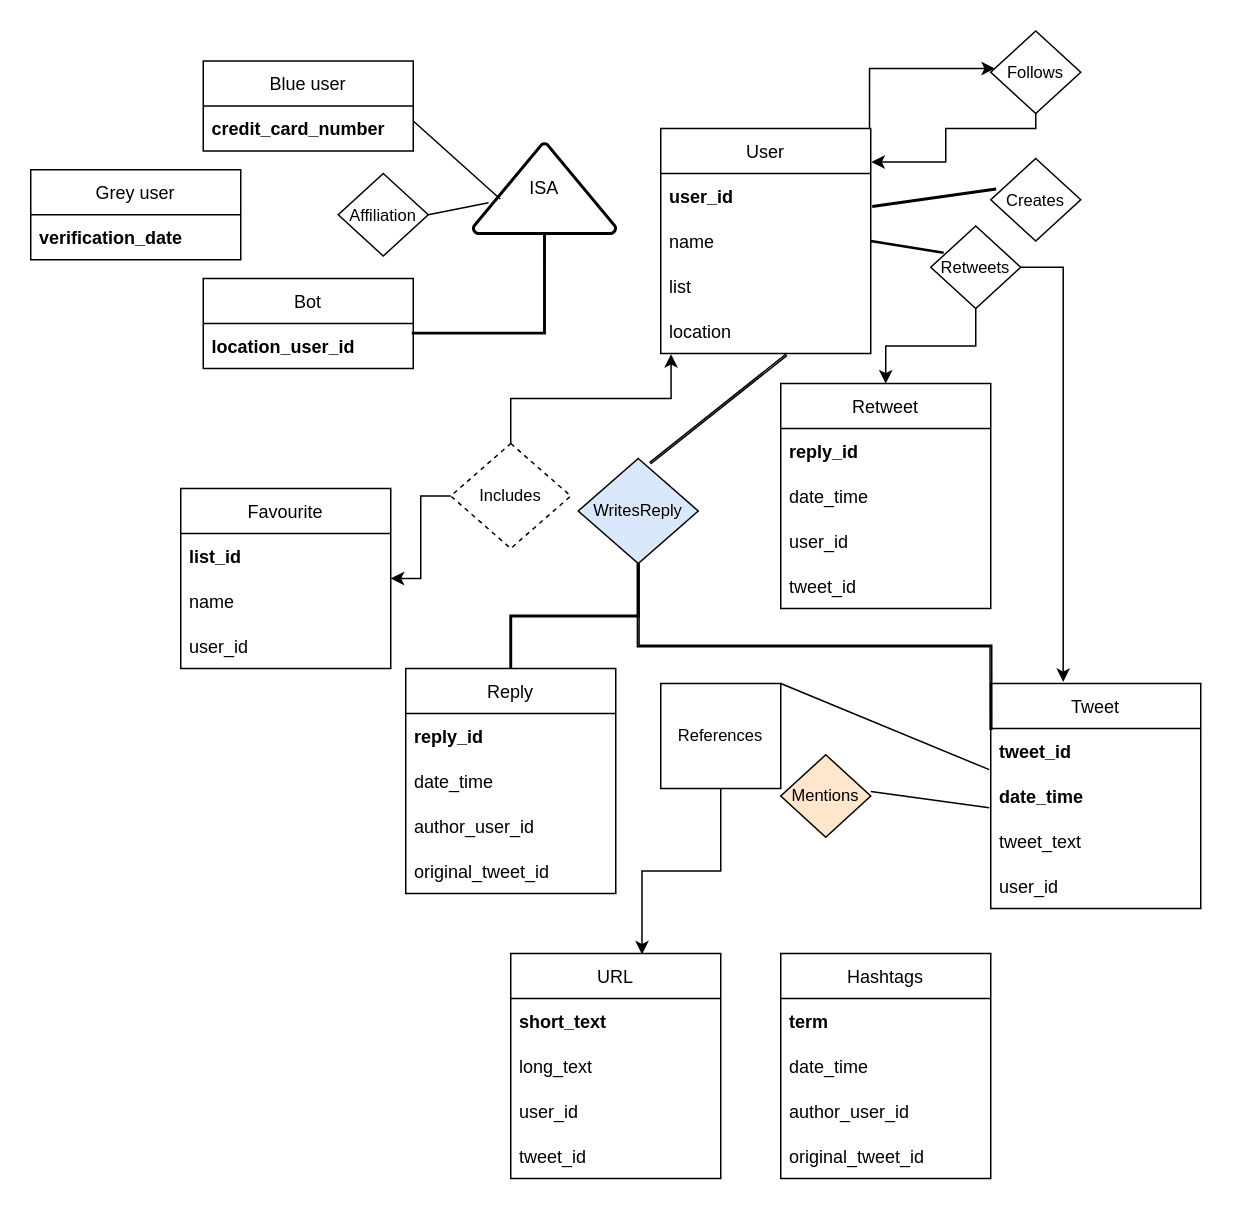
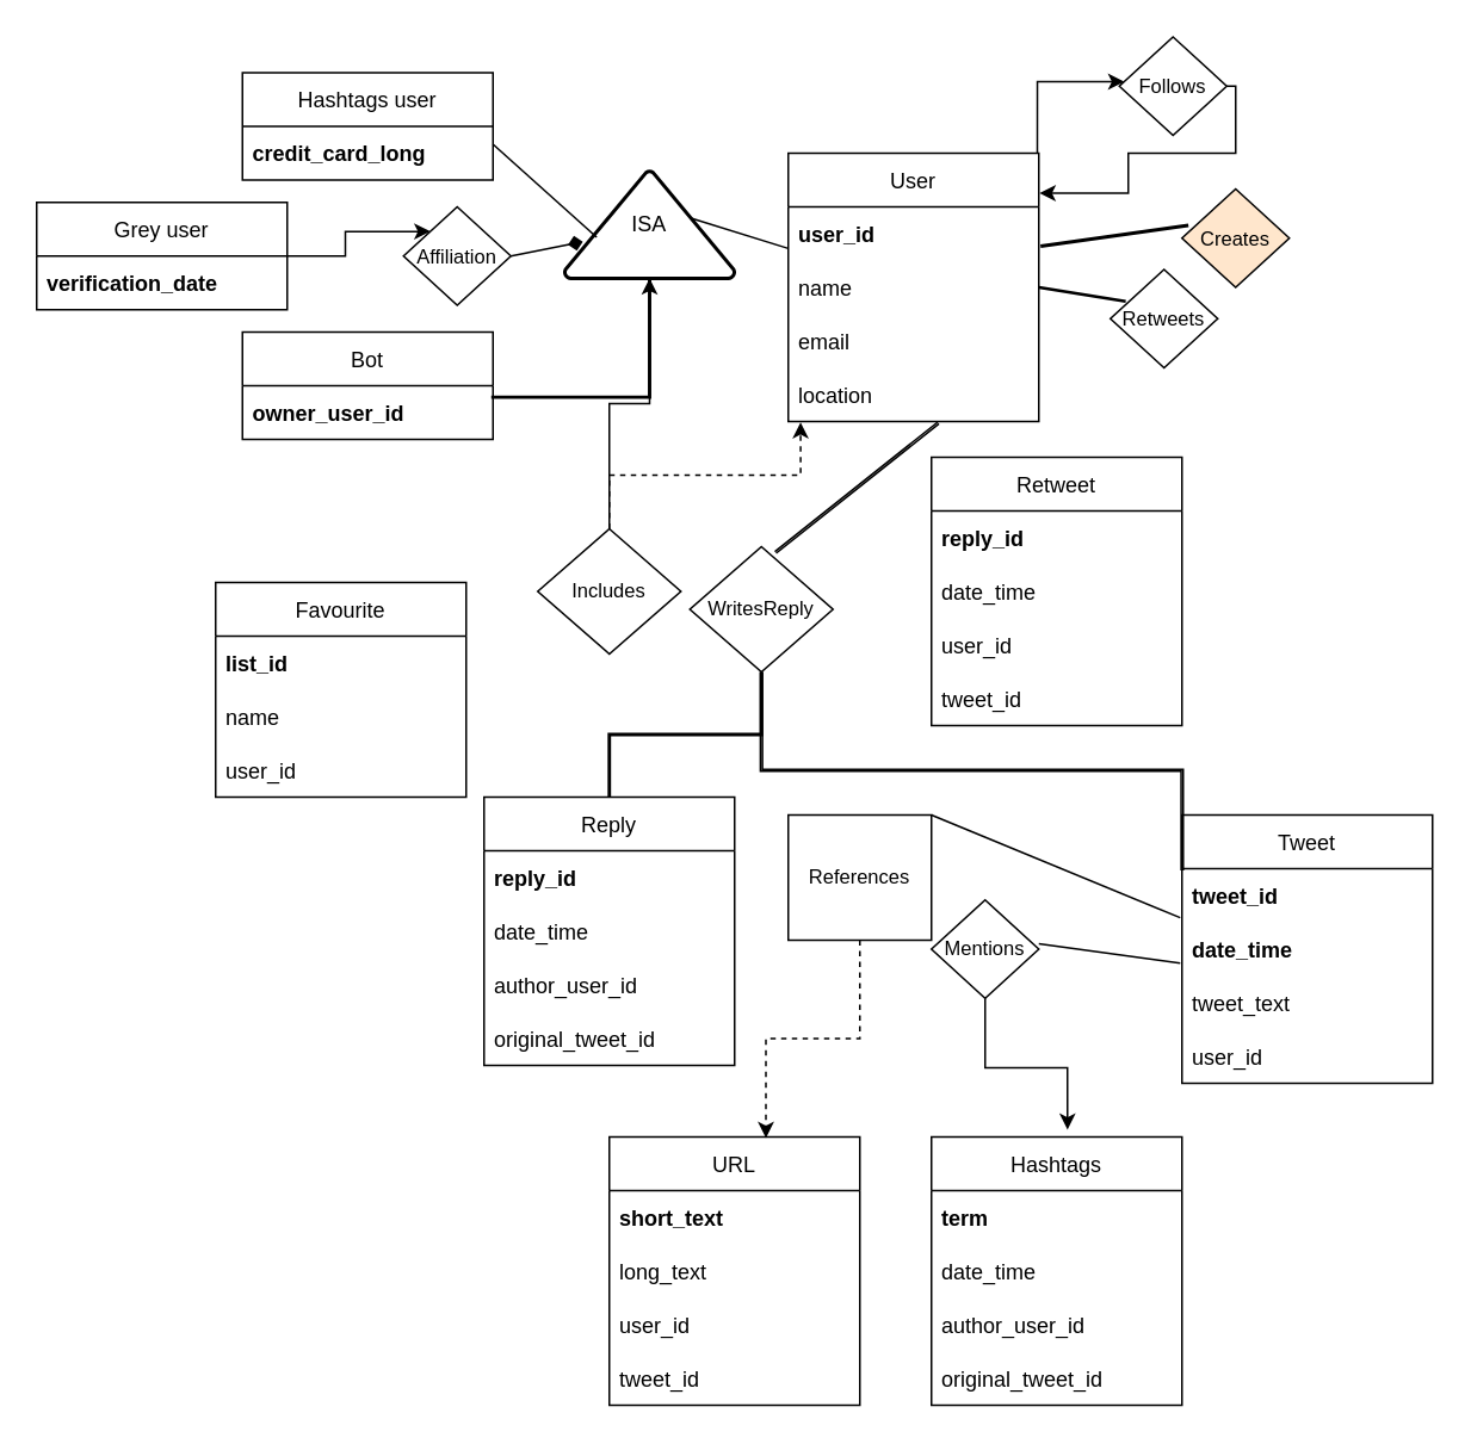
- <mxCell id="32" value="Follows" style="rhombus;whiteSpace=wrap;html=1;fontFamily=Helvetica;fontSize=11;fontColor=default;" parent="1" vertex="1"><mxGeometry x="660" y="20" width="60" height="55" as="geometry" /></mxCell>
+ <mxCell id="32" value="Follows" style="rhombus;whiteSpace=wrap;html=1;fontFamily=Helvetica;fontSize=11;fontColor=default;" parent="1" vertex="1"><mxGeometry x="625" y="20" width="60" height="55" as="geometry" /></mxCell>
- <mxCell id="17" value="Blue user" style="swimlane;fontStyle=0;childLayout=stackLayout;horizontal=1;startSize=30;horizontalStack=0;resizeParent=1;resizeParentMax=0;resizeLast=0;collapsible=1;marginBottom=0;" parent="1" vertex="1"><mxGeometry x="135" y="40" width="140" height="60" as="geometry" /></mxCell>
+ <mxCell id="17" value="Hashtags user" style="swimlane;fontStyle=0;childLayout=stackLayout;horizontal=1;startSize=30;horizontalStack=0;resizeParent=1;resizeParentMax=0;resizeLast=0;collapsible=1;marginBottom=0;" parent="1" vertex="1"><mxGeometry x="135" y="40" width="140" height="60" as="geometry" /></mxCell>
- <mxCell id="18" value="credit_card_number" style="text;strokeColor=none;fillColor=none;align=left;verticalAlign=middle;spacingLeft=4;spacingRight=4;overflow=hidden;points=[[0,0.5],[1,0.5]];portConstraint=eastwest;rotatable=0;fontStyle=1" parent="17" vertex="1"><mxGeometry y="30" width="140" height="30" as="geometry" /></mxCell>
+ <mxCell id="18" value="credit_card_long" style="text;strokeColor=none;fillColor=none;align=left;verticalAlign=middle;spacingLeft=4;spacingRight=4;overflow=hidden;points=[[0,0.5],[1,0.5]];portConstraint=eastwest;rotatable=0;fontStyle=1" parent="17" vertex="1"><mxGeometry y="30" width="140" height="30" as="geometry" /></mxCell>
+ <mxCell id="28" value="" style="endArrow=none;html=1;rounded=0;labelBackgroundColor=default;fontFamily=Helvetica;fontSize=11;fontColor=default;strokeColor=default;exitX=0.744;exitY=0.439;exitDx=0;exitDy=0;exitPerimeter=0;" parent="1" source="25" target="3" edge="1"><mxGeometry width="50" height="50" relative="1" as="geometry"><mxPoint x="280" y="125" as="sourcePoint" /><mxPoint x="337.955" y="177.02" as="targetPoint" /></mxGeometry></mxCell>
+ <mxCell id="19" style="edgeStyle=orthogonalEdgeStyle;rounded=0;orthogonalLoop=1;jettySize=auto;html=1;entryX=0;entryY=0;entryDx=0;entryDy=0;labelBackgroundColor=default;fontFamily=Helvetica;fontSize=11;fontColor=default;endArrow=classic;strokeColor=default;" parent="1" source="20" target="29" edge="1"><mxGeometry relative="1" as="geometry" /></mxCell>
- <mxCell id="53" value="Creates" style="rhombus;whiteSpace=wrap;html=1;fontFamily=Helvetica;fontSize=11;fontColor=default;" parent="1" vertex="1"><mxGeometry x="660" y="105" width="60" height="55" as="geometry" /></mxCell>
+ <mxCell id="53" value="Creates" style="rhombus;whiteSpace=wrap;html=1;fontFamily=Helvetica;fontSize=11;fontColor=default;fillColor=#ffe6cc;" parent="1" vertex="1"><mxGeometry x="660" y="105" width="60" height="55" as="geometry" /></mxCell>
- <mxCell id="27" value="" style="endArrow=none;html=1;rounded=0;labelBackgroundColor=default;fontFamily=Helvetica;fontSize=11;fontColor=default;strokeColor=default;exitX=1;exitY=0.5;exitDx=0;exitDy=0;entryX=0.107;entryY=0.659;entryDx=0;entryDy=0;entryPerimeter=0;" parent="1" source="29" target="25" edge="1"><mxGeometry width="50" height="50" relative="1" as="geometry"><mxPoint x="285" y="90" as="sourcePoint" /><mxPoint x="335" y="140" as="targetPoint" /></mxGeometry></mxCell>
+ <mxCell id="27" value="" style="endArrow=diamond;html=1;rounded=0;labelBackgroundColor=default;fontFamily=Helvetica;fontSize=11;fontColor=default;strokeColor=default;exitX=1;exitY=0.5;exitDx=0;exitDy=0;entryX=0.107;entryY=0.659;entryDx=0;entryDy=0;entryPerimeter=0;" parent="1" source="29" target="25" edge="1"><mxGeometry width="50" height="50" relative="1" as="geometry"><mxPoint x="285" y="90" as="sourcePoint" /><mxPoint x="335" y="140" as="targetPoint" /></mxGeometry></mxCell>
- <mxCell id="6" value="list" style="text;strokeColor=none;fillColor=none;align=left;verticalAlign=middle;spacingLeft=4;spacingRight=4;overflow=hidden;points=[[0,0.5],[1,0.5]];portConstraint=eastwest;rotatable=0;" parent="3" vertex="1"><mxGeometry y="90" width="140" height="30" as="geometry" /></mxCell>
+ <mxCell id="6" value="email" style="text;strokeColor=none;fillColor=none;align=left;verticalAlign=middle;spacingLeft=4;spacingRight=4;overflow=hidden;points=[[0,0.5],[1,0.5]];portConstraint=eastwest;rotatable=0;" parent="3" vertex="1"><mxGeometry y="90" width="140" height="30" as="geometry" /></mxCell>
- <mxCell id="57" style="edgeStyle=orthogonalEdgeStyle;rounded=0;orthogonalLoop=1;jettySize=auto;html=1;labelBackgroundColor=default;fontFamily=Helvetica;fontSize=11;fontColor=default;endArrow=classic;strokeColor=default;" parent="1" source="59" target="38" edge="1"><mxGeometry relative="1" as="geometry" /></mxCell>
- <mxCell id="23" value="location_user_id" style="text;strokeColor=none;fillColor=none;align=left;verticalAlign=middle;spacingLeft=4;spacingRight=4;overflow=hidden;points=[[0,0.5],[1,0.5]];portConstraint=eastwest;rotatable=0;fontStyle=1" parent="22" vertex="1"><mxGeometry y="30" width="140" height="30" as="geometry" /></mxCell>
+ <mxCell id="23" value="owner_user_id" style="text;strokeColor=none;fillColor=none;align=left;verticalAlign=middle;spacingLeft=4;spacingRight=4;overflow=hidden;points=[[0,0.5],[1,0.5]];portConstraint=eastwest;rotatable=0;fontStyle=1" parent="22" vertex="1"><mxGeometry y="30" width="140" height="30" as="geometry" /></mxCell>
- <mxCell id="65" style="edgeStyle=orthogonalEdgeStyle;rounded=0;orthogonalLoop=1;jettySize=auto;html=1;entryX=0.049;entryY=1.014;entryDx=0;entryDy=0;entryPerimeter=0;labelBackgroundColor=default;fontFamily=Helvetica;fontSize=11;fontColor=default;endArrow=classic;strokeColor=default;" parent="1" source="66" target="7" edge="1"><mxGeometry relative="1" as="geometry" /></mxCell>
+ <mxCell id="65" style="edgeStyle=orthogonalEdgeStyle;rounded=0;orthogonalLoop=1;jettySize=auto;html=1;entryX=0.049;entryY=1.014;entryDx=0;entryDy=0;entryPerimeter=0;labelBackgroundColor=default;fontFamily=Helvetica;fontSize=11;fontColor=default;endArrow=classic;strokeColor=default;dashed=1;" parent="1" source="66" target="7" edge="1"><mxGeometry relative="1" as="geometry" /></mxCell>
- <mxCell id="58" style="edgeStyle=orthogonalEdgeStyle;rounded=0;orthogonalLoop=1;jettySize=auto;html=1;entryX=0.345;entryY=-0.007;entryDx=0;entryDy=0;entryPerimeter=0;labelBackgroundColor=default;fontFamily=Helvetica;fontSize=11;fontColor=default;endArrow=classic;strokeColor=default;" parent="1" source="59" target="8" edge="1"><mxGeometry relative="1" as="geometry"><Array as="points"><mxPoint x="708" y="178" /></Array></mxGeometry></mxCell>
- <mxCell id="66" value="Includes" style="rhombus;whiteSpace=wrap;html=1;fontFamily=Helvetica;fontSize=11;fontColor=default;dashed=1;" parent="1" vertex="1"><mxGeometry x="300" y="295" width="80" height="70" as="geometry" /></mxCell>
+ <mxCell id="66" value="Includes" style="rhombus;whiteSpace=wrap;html=1;fontFamily=Helvetica;fontSize=11;fontColor=default;" parent="1" vertex="1"><mxGeometry x="300" y="295" width="80" height="70" as="geometry" /></mxCell>
- <mxCell id="56" value="WritesReply" style="rhombus;whiteSpace=wrap;html=1;fontFamily=Helvetica;fontSize=11;fontColor=default;fillColor=#dae8fc;" parent="1" vertex="1"><mxGeometry x="385" y="305" width="80" height="70" as="geometry" /></mxCell>
+ <mxCell id="56" value="WritesReply" style="rhombus;whiteSpace=wrap;html=1;fontFamily=Helvetica;fontSize=11;fontColor=default;" parent="1" vertex="1"><mxGeometry x="385" y="305" width="80" height="70" as="geometry" /></mxCell>
- <mxCell id="64" style="edgeStyle=orthogonalEdgeStyle;rounded=0;orthogonalLoop=1;jettySize=auto;html=1;labelBackgroundColor=default;fontFamily=Helvetica;fontSize=11;fontColor=default;endArrow=classic;strokeColor=default;" parent="1" source="66" target="13" edge="1"><mxGeometry relative="1" as="geometry" /></mxCell>
+ <mxCell id="64" style="edgeStyle=orthogonalEdgeStyle;rounded=0;orthogonalLoop=1;jettySize=auto;html=1;labelBackgroundColor=default;fontFamily=Helvetica;fontSize=11;fontColor=default;endArrow=classic;strokeColor=default;" parent="1" source="66" target="25" edge="1"><mxGeometry relative="1" as="geometry" /></mxCell>
- <mxCell id="61" value="Mentions" style="rhombus;whiteSpace=wrap;html=1;fontFamily=Helvetica;fontSize=11;fontColor=default;fillColor=#ffe6cc;" parent="1" vertex="1"><mxGeometry x="520" y="502.5" width="60" height="55" as="geometry" /></mxCell>
+ <mxCell id="61" value="Mentions" style="rhombus;whiteSpace=wrap;html=1;fontFamily=Helvetica;fontSize=11;fontColor=default;" parent="1" vertex="1"><mxGeometry x="520" y="502.5" width="60" height="55" as="geometry" /></mxCell>
- <mxCell id="62" style="edgeStyle=orthogonalEdgeStyle;rounded=0;orthogonalLoop=1;jettySize=auto;html=1;entryX=0.625;entryY=0.004;entryDx=0;entryDy=0;entryPerimeter=0;labelBackgroundColor=default;fontFamily=Helvetica;fontSize=11;fontColor=default;endArrow=classic;strokeColor=default;" parent="1" source="63" target="48" edge="1"><mxGeometry relative="1" as="geometry" /></mxCell>
+ <mxCell id="62" style="edgeStyle=orthogonalEdgeStyle;rounded=0;orthogonalLoop=1;jettySize=auto;html=1;entryX=0.625;entryY=0.004;entryDx=0;entryDy=0;entryPerimeter=0;labelBackgroundColor=default;fontFamily=Helvetica;fontSize=11;fontColor=default;endArrow=classic;strokeColor=default;dashed=1;" parent="1" source="63" target="48" edge="1"><mxGeometry relative="1" as="geometry" /></mxCell>
+ <mxCell id="60" style="edgeStyle=orthogonalEdgeStyle;rounded=0;orthogonalLoop=1;jettySize=auto;html=1;labelBackgroundColor=default;fontFamily=Helvetica;fontSize=11;fontColor=default;endArrow=classic;strokeColor=default;entryX=0.543;entryY=-0.027;entryDx=0;entryDy=0;entryPerimeter=0;" parent="1" source="61" target="43" edge="1"><mxGeometry relative="1" as="geometry" /></mxCell>
